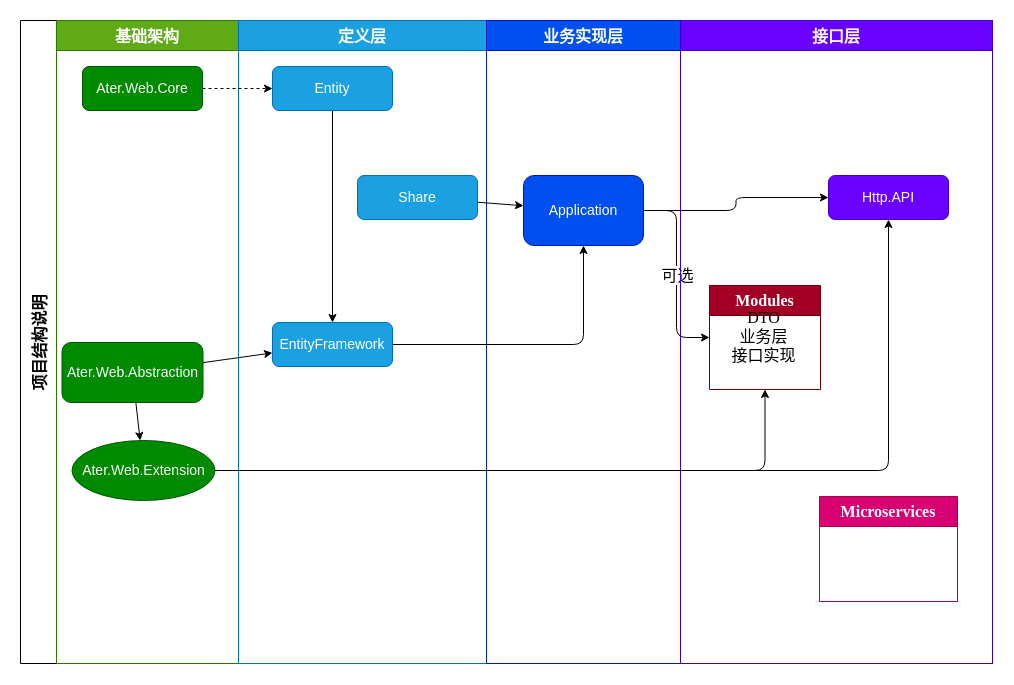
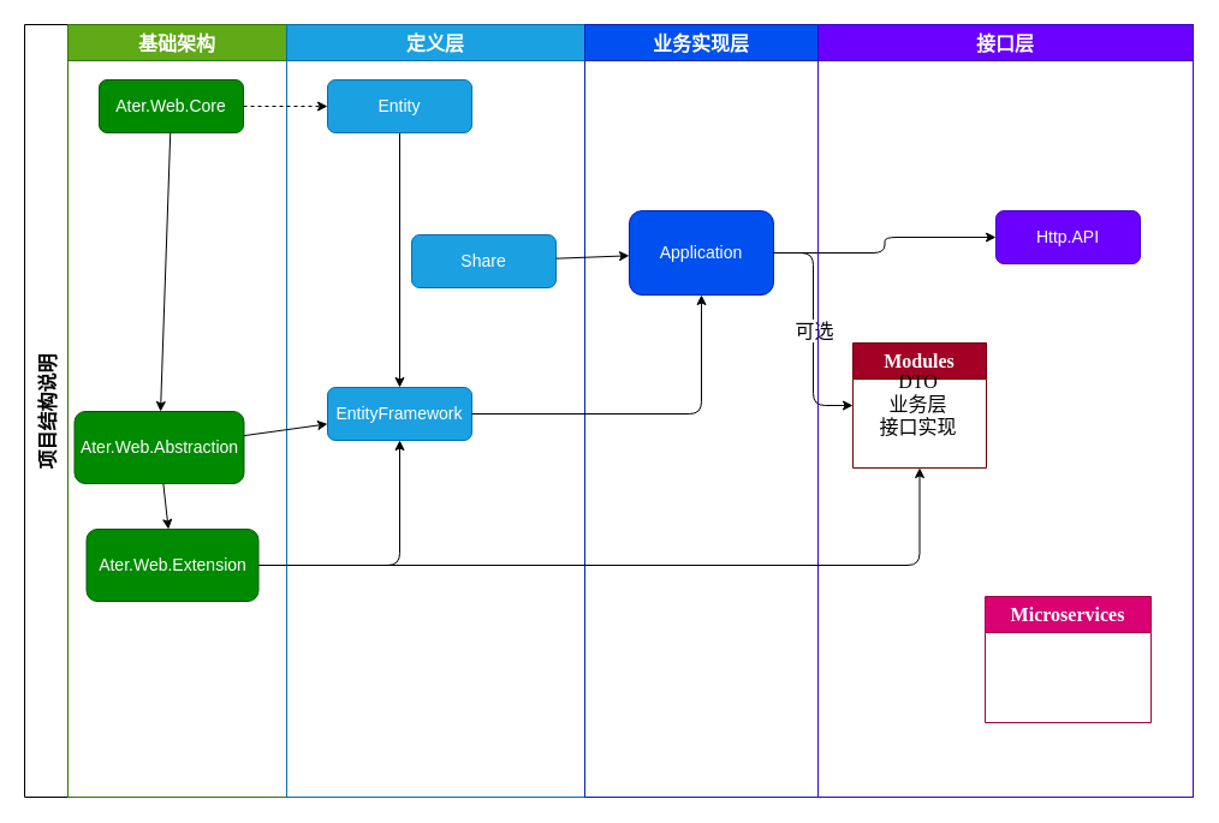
- <mxCell id="12" value="Share" style="rounded=1;whiteSpace=wrap;html=1;fillColor=#1ba1e2;fontColor=#ffffff;strokeColor=#006EAF;fontSize=14;" vertex="1" parent="9"><mxGeometry x="119" y="155" width="120" height="44" as="geometry" /></mxCell>
+ <mxCell id="12" value="Share" style="rounded=1;whiteSpace=wrap;html=1;fillColor=#1ba1e2;fontColor=#ffffff;strokeColor=#006EAF;fontSize=14;" vertex="1" parent="9"><mxGeometry x="104" y="175" width="120" height="44" as="geometry" /></mxCell>
+ <mxCell id="4" value="" style="edgeStyle=none;html=1;fontSize=14;" edge="1" parent="3" source="5" target="7"><mxGeometry relative="1" as="geometry" /></mxCell>
- <mxCell id="22" style="edgeStyle=orthogonalEdgeStyle;html=1;entryX=0.5;entryY=1;entryDx=0;entryDy=0;fontFamily=Verdana;fontSize=16;startSize=30;" edge="1" parent="2" source="8" target="25"><mxGeometry relative="1" as="geometry" /></mxCell>
+ <mxCell id="22" style="edgeStyle=orthogonalEdgeStyle;html=1;fontFamily=Verdana;fontSize=16;startSize=30;" edge="1" parent="2" source="8" target="13"><mxGeometry relative="1" as="geometry" /></mxCell>
- <mxCell id="8" value="Ater.Web.Extension" style="ellipse;whiteSpace=wrap;html=1;fillColor=#008a00;strokeColor=#005700;fontColor=#ffffff;fontSize=14;" vertex="1" parent="3"><mxGeometry x="15.5" y="420" width="143" height="60" as="geometry" /></mxCell>
+ <mxCell id="8" value="Ater.Web.Extension" style="whiteSpace=wrap;html=1;rounded=1;fillColor=#008a00;strokeColor=#005700;fontColor=#ffffff;fontSize=14;" vertex="1" parent="3"><mxGeometry x="15.5" y="420" width="143" height="60" as="geometry" /></mxCell>
